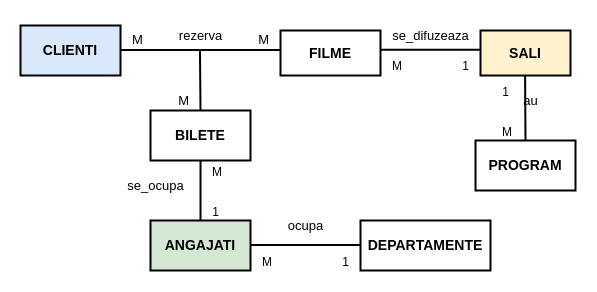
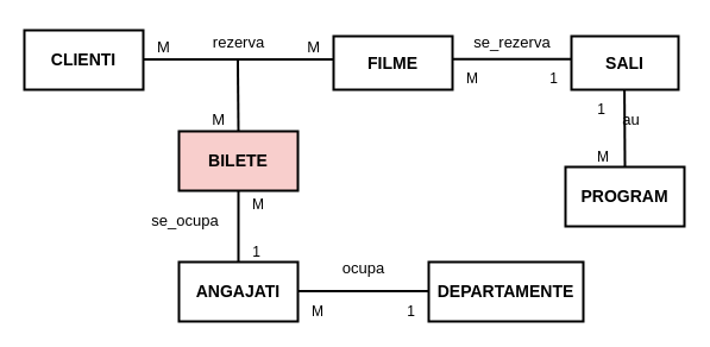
- <mxCell id="29" value="&lt;span style=&quot;font-size: 13px;&quot;&gt;se_difuzeaza&lt;/span&gt;" style="text;html=1;align=center;verticalAlign=middle;resizable=0;points=[];autosize=1;strokeColor=none;fillColor=none;" vertex="1" parent="1"><mxGeometry x="380" y="20" width="100" height="30" as="geometry" /></mxCell>
+ <mxCell id="29" value="&lt;span style=&quot;font-size: 13px;&quot;&gt;se_rezerva&lt;/span&gt;" style="text;html=1;align=center;verticalAlign=middle;resizable=0;points=[];autosize=1;strokeColor=none;fillColor=none;" vertex="1" parent="1"><mxGeometry x="380" y="20" width="100" height="30" as="geometry" /></mxCell>
- <mxCell id="5" value="&lt;font style=&quot;font-size: 14px;&quot;&gt;&lt;b&gt;CLIENTI&lt;/b&gt;&lt;/font&gt;" style="whiteSpace=wrap;html=1;align=center;strokeWidth=2;fillColor=#dae8fc;" vertex="1" parent="1"><mxGeometry x="20" y="25" width="100" height="50" as="geometry" /></mxCell>
+ <mxCell id="5" value="&lt;font style=&quot;font-size: 14px;&quot;&gt;&lt;b&gt;CLIENTI&lt;/b&gt;&lt;/font&gt;" style="whiteSpace=wrap;html=1;align=center;strokeWidth=2;" vertex="1" parent="1"><mxGeometry x="20" y="25" width="100" height="50" as="geometry" /></mxCell>
- <mxCell id="7" value="&lt;font style=&quot;font-size: 14px;&quot;&gt;&lt;b&gt;SALI&lt;/b&gt;&lt;/font&gt;" style="whiteSpace=wrap;html=1;align=center;strokeWidth=2;fillColor=#fff2cc;" vertex="1" parent="1"><mxGeometry x="480" y="30" width="90" height="45" as="geometry" /></mxCell>
+ <mxCell id="7" value="&lt;font style=&quot;font-size: 14px;&quot;&gt;&lt;b&gt;SALI&lt;/b&gt;&lt;/font&gt;" style="whiteSpace=wrap;html=1;align=center;strokeWidth=2;" vertex="1" parent="1"><mxGeometry x="480" y="30" width="90" height="45" as="geometry" /></mxCell>
- <mxCell id="4" value="&lt;font style=&quot;font-size: 14px;&quot;&gt;&lt;b&gt;BILETE&lt;/b&gt;&lt;/font&gt;" style="whiteSpace=wrap;html=1;align=center;strokeWidth=2;" vertex="1" parent="1"><mxGeometry x="150" y="110" width="100" height="50" as="geometry" /></mxCell>
+ <mxCell id="4" value="&lt;font style=&quot;font-size: 14px;&quot;&gt;&lt;b&gt;BILETE&lt;/b&gt;&lt;/font&gt;" style="whiteSpace=wrap;html=1;align=center;strokeWidth=2;fillColor=#f8cecc;" vertex="1" parent="1"><mxGeometry x="150" y="110" width="100" height="50" as="geometry" /></mxCell>
- <mxCell id="2" value="&lt;font style=&quot;font-size: 14px;&quot;&gt;&lt;b&gt;ANGAJATI&lt;/b&gt;&lt;/font&gt;" style="whiteSpace=wrap;html=1;align=center;strokeWidth=2;fillColor=#d5e8d4;" vertex="1" parent="1"><mxGeometry x="150" y="220" width="100" height="50" as="geometry" /></mxCell>
+ <mxCell id="2" value="&lt;font style=&quot;font-size: 14px;&quot;&gt;&lt;b&gt;ANGAJATI&lt;/b&gt;&lt;/font&gt;" style="whiteSpace=wrap;html=1;align=center;strokeWidth=2;" vertex="1" parent="1"><mxGeometry x="150" y="220" width="100" height="50" as="geometry" /></mxCell>
